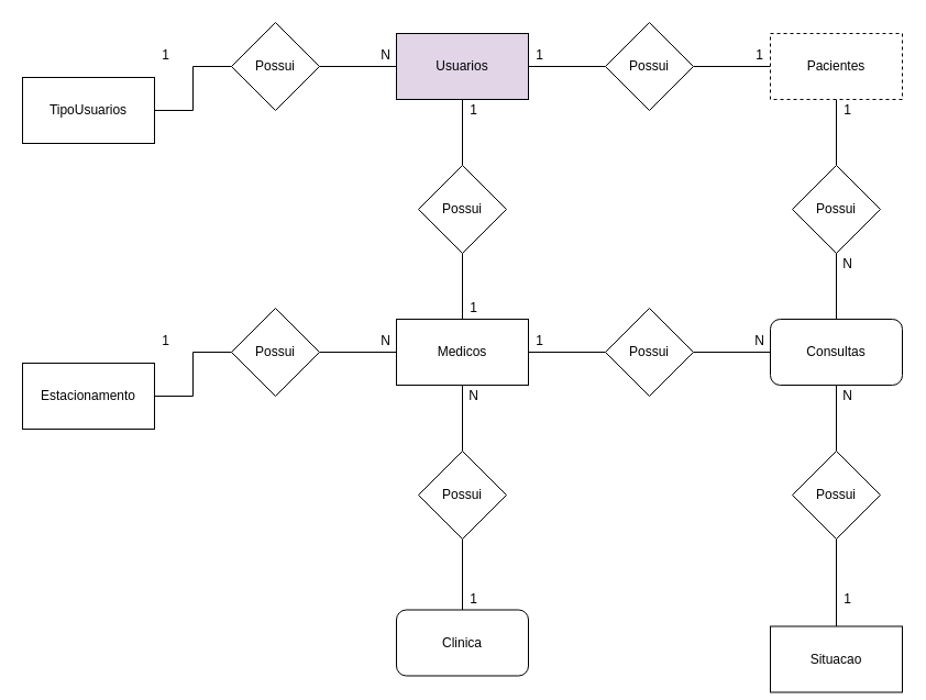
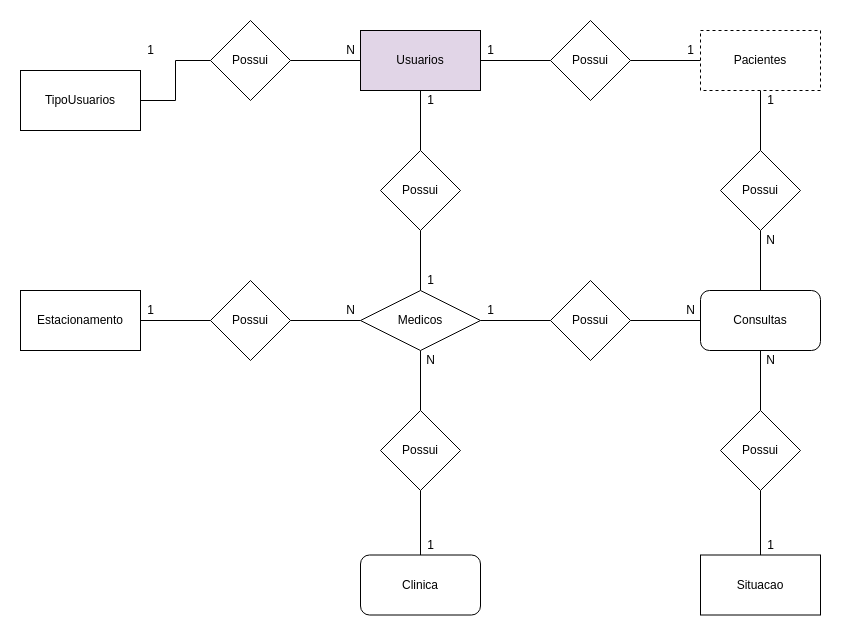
- <mxCell id="20" value="Medicos" style="whiteSpace=wrap;html=1;" vertex="1" parent="1"><mxGeometry x="360" y="290" width="120" height="60" as="geometry" /></mxCell>
+ <mxCell id="20" value="Medicos" style="rhombus;whiteSpace=wrap;html=1;" vertex="1" parent="1"><mxGeometry x="360" y="290" width="120" height="60" as="geometry" /></mxCell>
- <mxCell id="25" value="Estacionamento" style="whiteSpace=wrap;html=1;" vertex="1" parent="1"><mxGeometry x="20" y="330" width="120" height="60" as="geometry" /></mxCell>
+ <mxCell id="25" value="Estacionamento" style="whiteSpace=wrap;html=1;" vertex="1" parent="1"><mxGeometry x="20" y="290" width="120" height="60" as="geometry" /></mxCell>
- <mxCell id="31" value="Situacao" style="whiteSpace=wrap;html=1;" vertex="1" parent="1"><mxGeometry x="700" y="569.5" width="120" height="60" as="geometry" /></mxCell>
+ <mxCell id="31" value="Situacao" style="whiteSpace=wrap;html=1;" vertex="1" parent="1"><mxGeometry x="700" y="554.5" width="120" height="60" as="geometry" /></mxCell>
